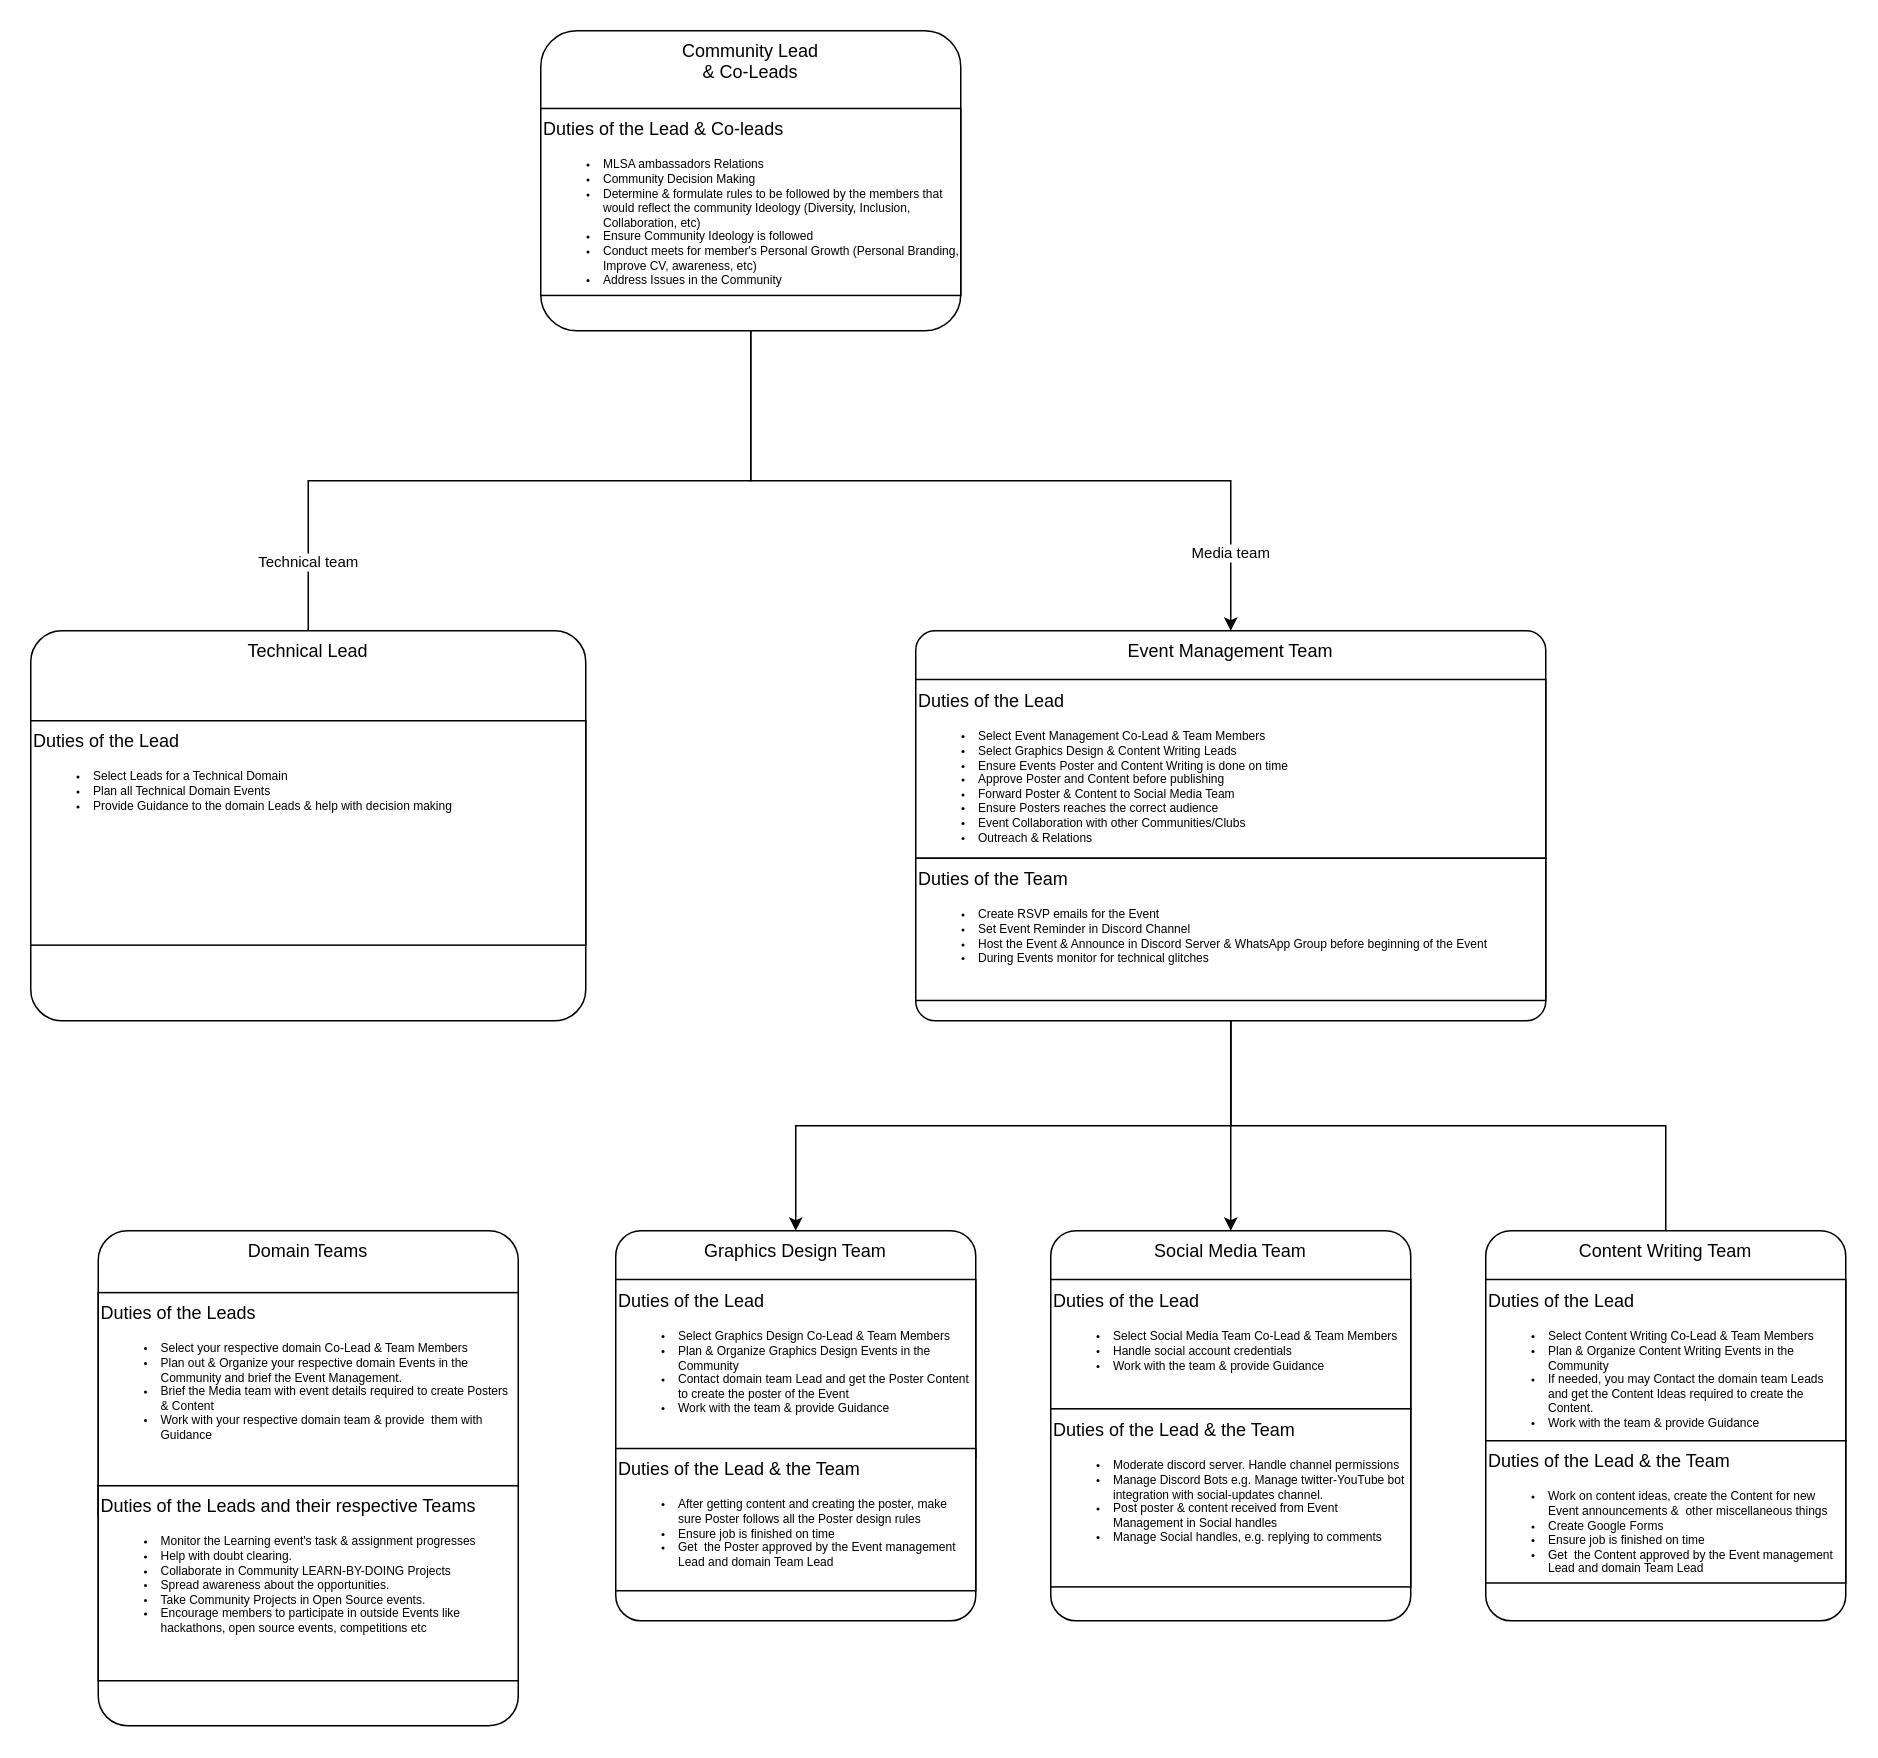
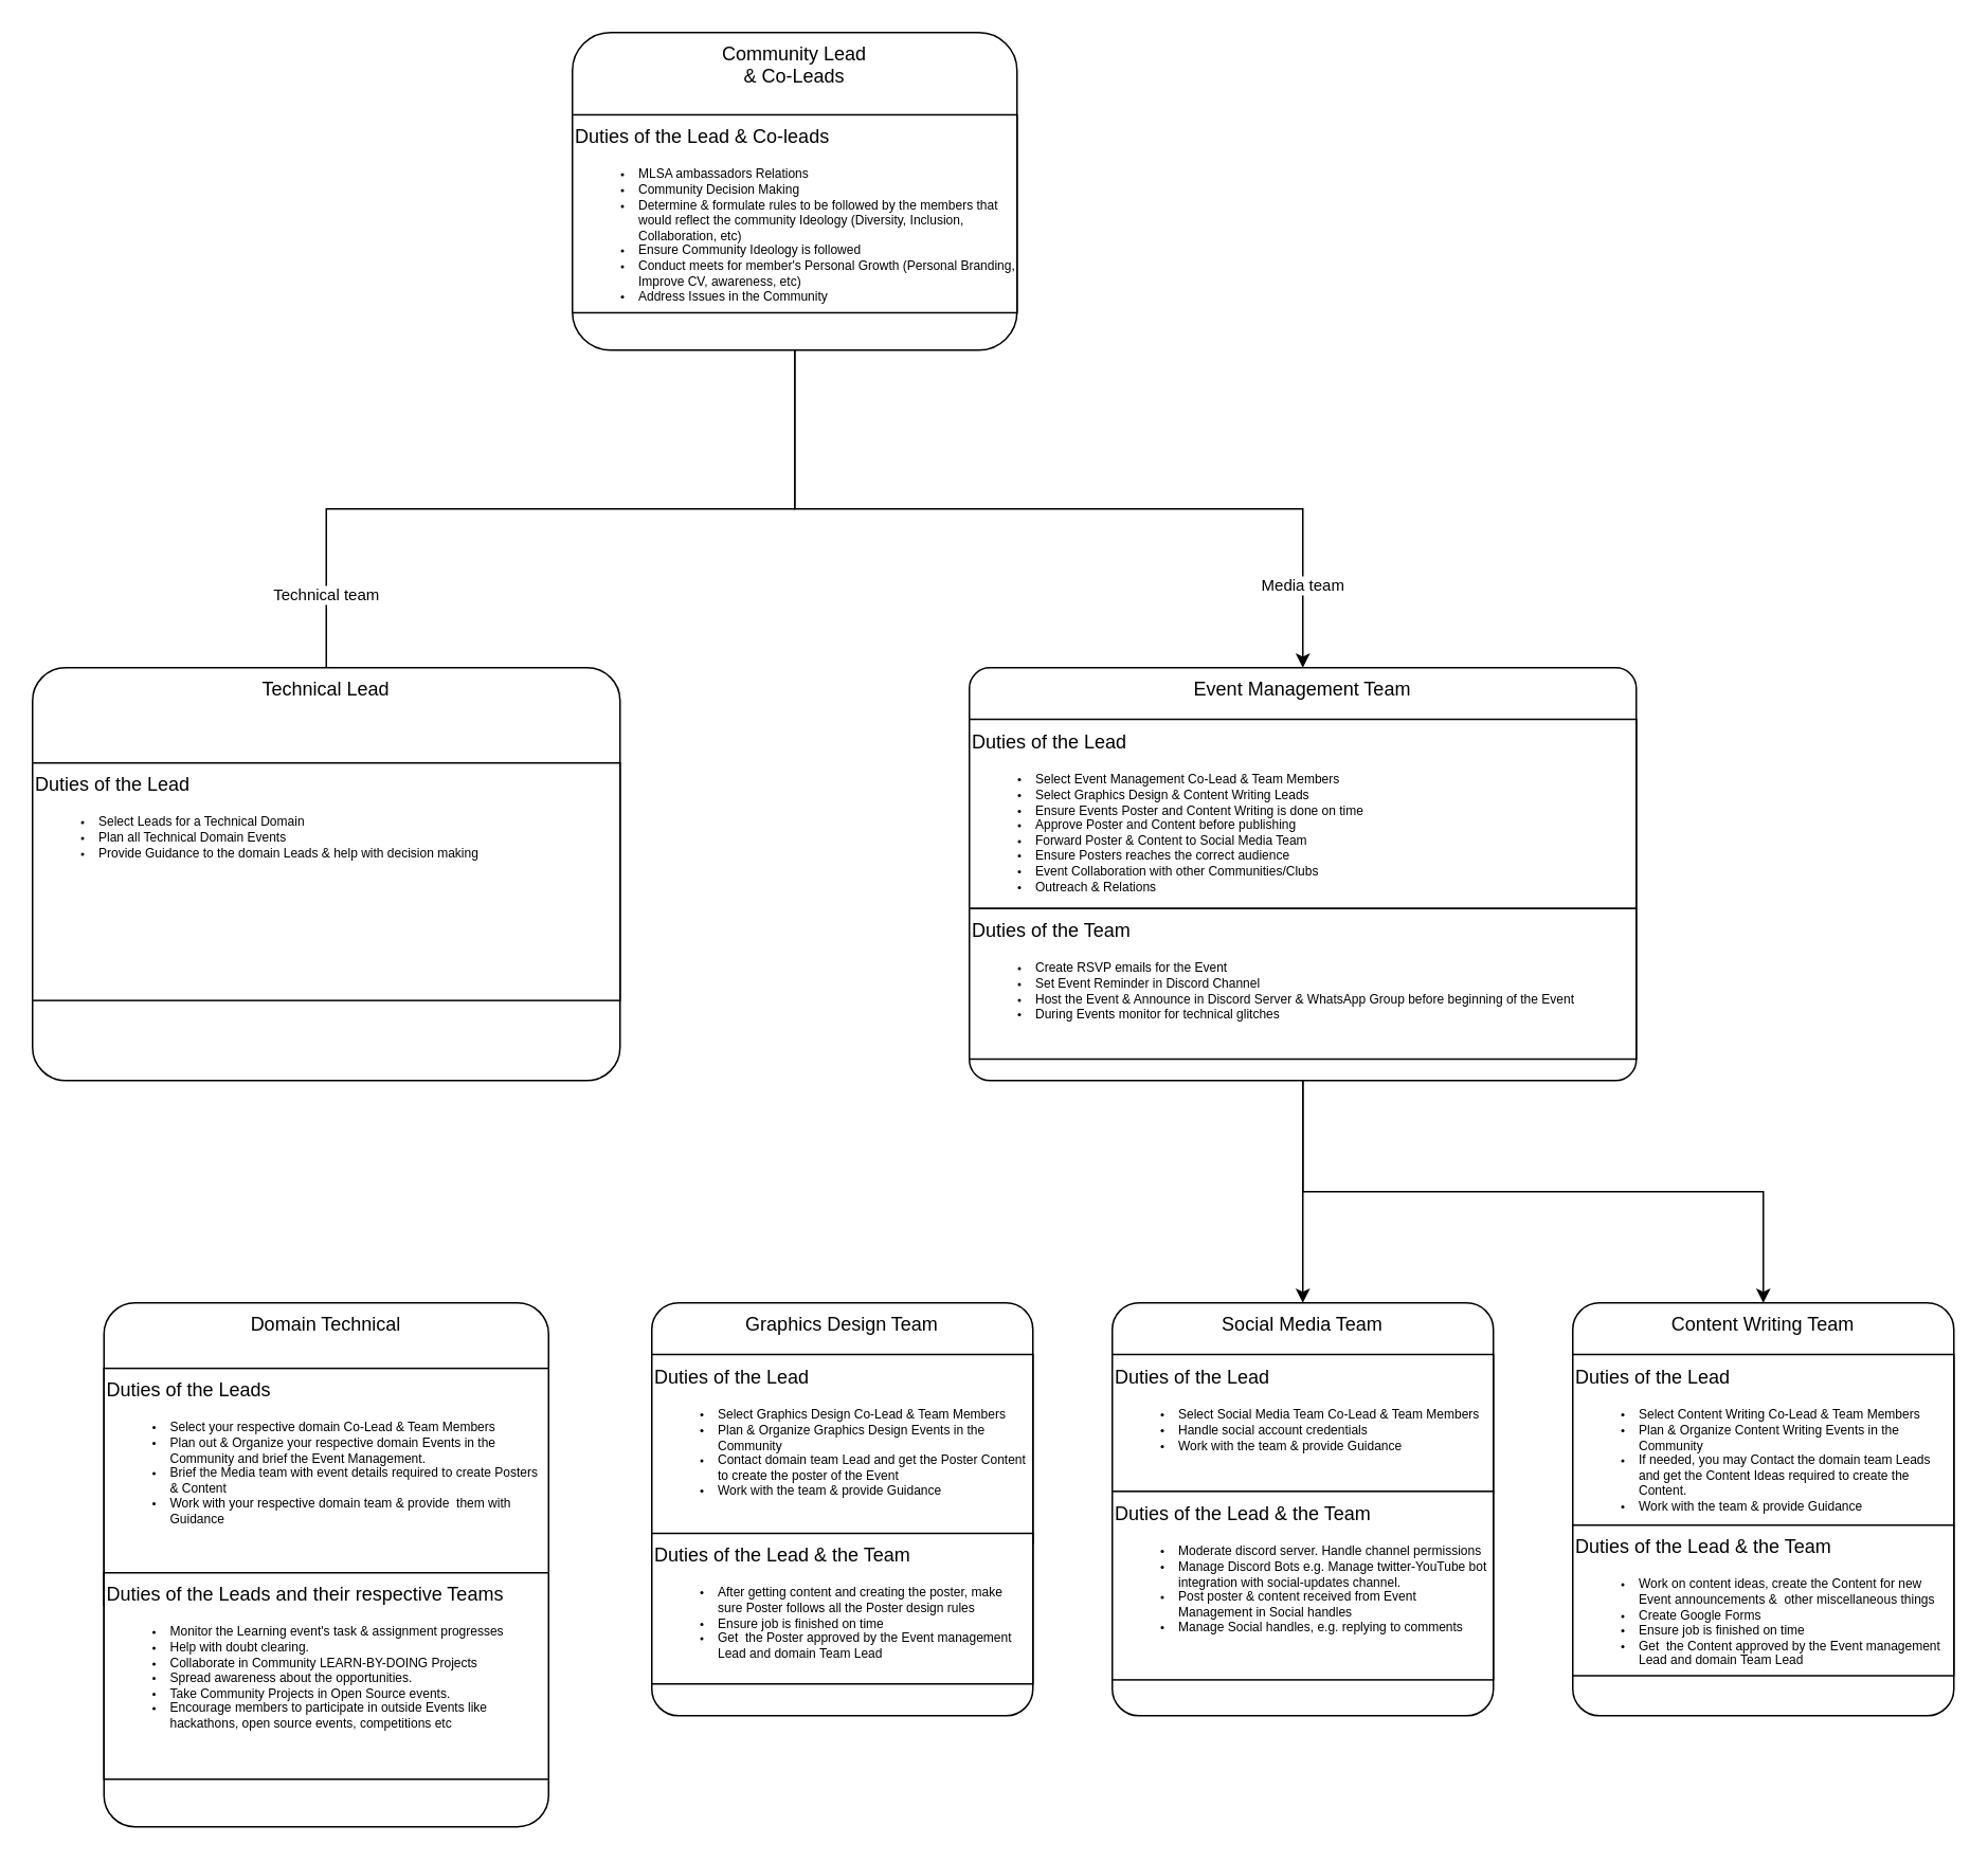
- <mxCell id="9" style="edgeStyle=orthogonalEdgeStyle;rounded=0;orthogonalLoop=1;jettySize=auto;html=1;entryX=0.5;entryY=0;entryDx=0;entryDy=0;fontFamily=Helvetica;fontSize=12;fontColor=default;" parent="1" source="11" target="14" edge="1"><mxGeometry relative="1" as="geometry" /></mxCell>
- <mxCell id="10" style="edgeStyle=orthogonalEdgeStyle;rounded=0;orthogonalLoop=1;jettySize=auto;html=1;entryX=0.5;entryY=0;entryDx=0;entryDy=0;fontFamily=Helvetica;fontSize=12;fontColor=default;endArrow=none;" parent="1" source="11" target="17" edge="1"><mxGeometry relative="1" as="geometry" /></mxCell>
+ <mxCell id="10" style="edgeStyle=orthogonalEdgeStyle;rounded=0;orthogonalLoop=1;jettySize=auto;html=1;entryX=0.5;entryY=0;entryDx=0;entryDy=0;fontFamily=Helvetica;fontSize=12;fontColor=default;" parent="1" source="11" target="17" edge="1"><mxGeometry relative="1" as="geometry" /></mxCell>
- <mxCell id="23" value="Domain Teams" style="rounded=1;whiteSpace=wrap;html=1;container=1;arcSize=7;verticalAlign=top;" parent="1" vertex="1"><mxGeometry x="65" y="820" width="280" height="330" as="geometry"><mxRectangle x="320" y="520" width="280" height="30" as="alternateBounds" /></mxGeometry></mxCell>
+ <mxCell id="23" value="Domain Technical" style="rounded=1;whiteSpace=wrap;html=1;container=1;arcSize=7;verticalAlign=top;" parent="1" vertex="1"><mxGeometry x="65" y="820" width="280" height="330" as="geometry"><mxRectangle x="320" y="520" width="280" height="30" as="alternateBounds" /></mxGeometry></mxCell>
